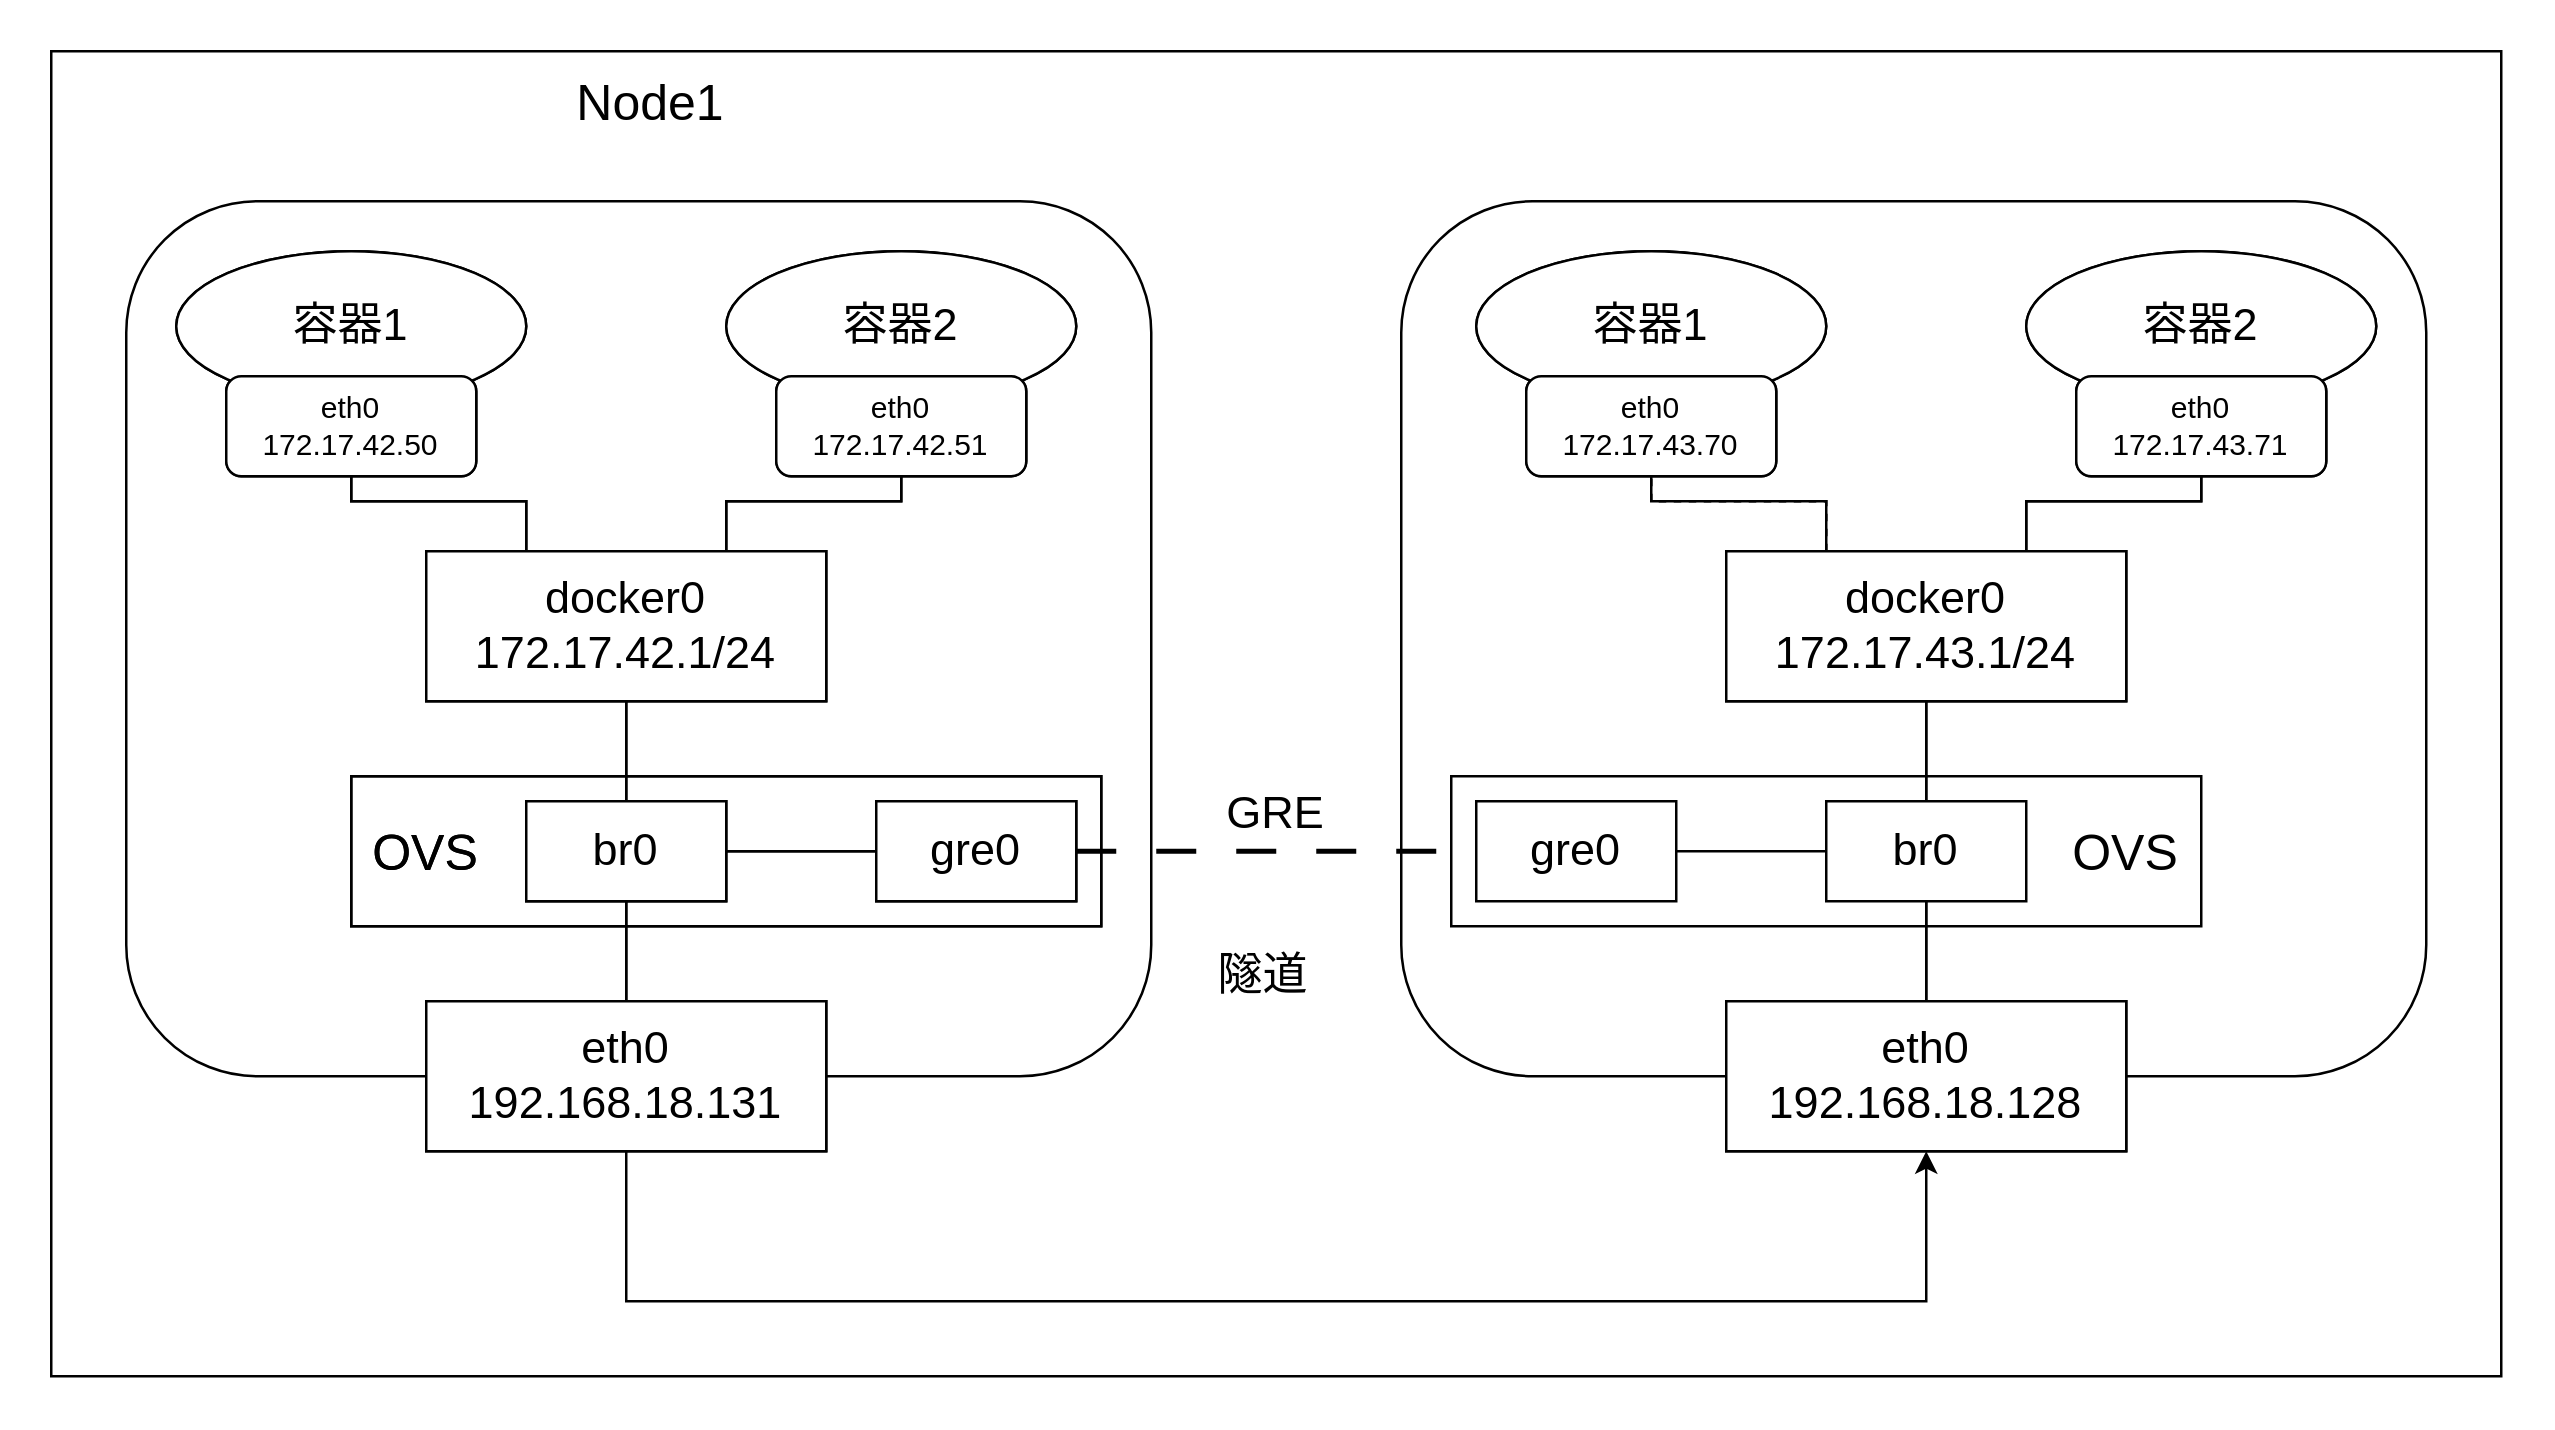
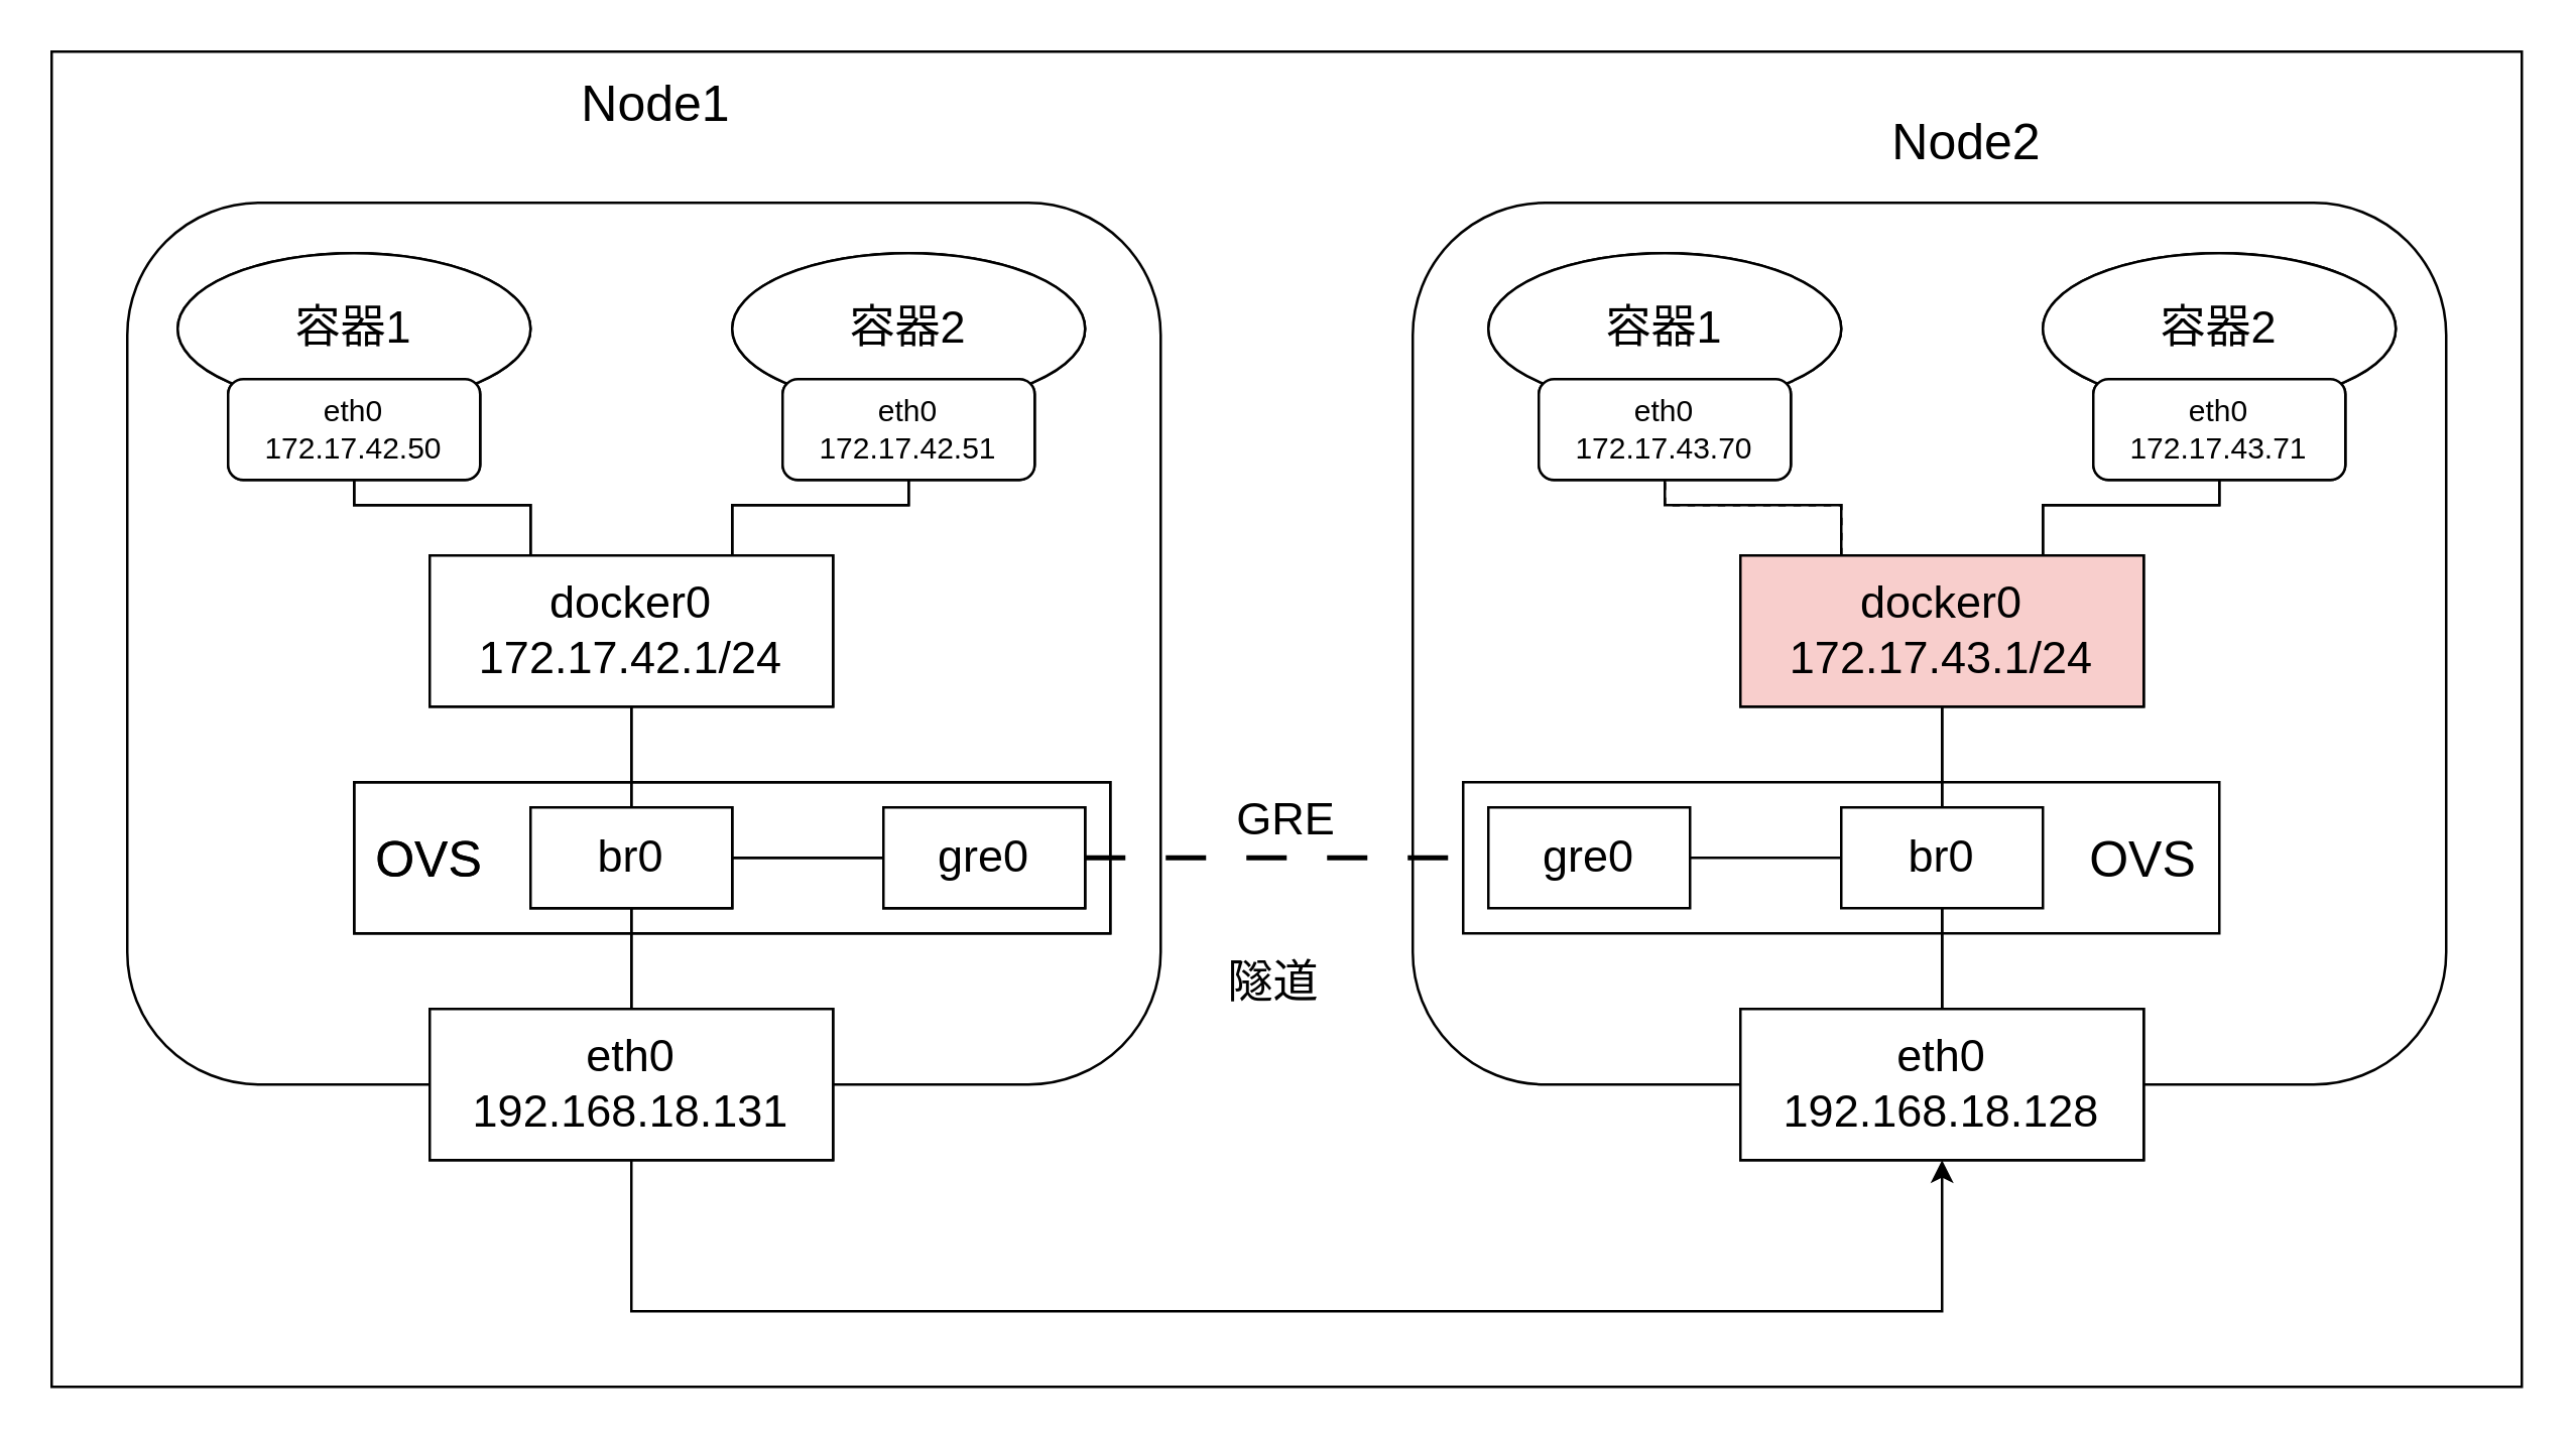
+ <mxCell id="66" value="Node2" style="text;html=1;strokeColor=none;fillColor=none;align=center;verticalAlign=middle;whiteSpace=wrap;rounded=0;fontSize=20;" vertex="1" parent="2"><mxGeometry x="730" y="20" width="60" height="30" as="geometry" /></mxCell>
- <mxCell id="53" value="docker0&lt;br style=&quot;font-size: 18px;&quot;&gt;172.17.43.1/24" style="rounded=0;whiteSpace=wrap;html=1;fontSize=18;" vertex="1" parent="3"><mxGeometry x="640" y="140" width="160" height="60" as="geometry" /></mxCell>
+ <mxCell id="53" value="docker0&lt;br style=&quot;font-size: 18px;&quot;&gt;172.17.43.1/24" style="rounded=0;whiteSpace=wrap;html=1;fontSize=18;fillColor=#f8cecc;" vertex="1" parent="3"><mxGeometry x="640" y="140" width="160" height="60" as="geometry" /></mxCell>
